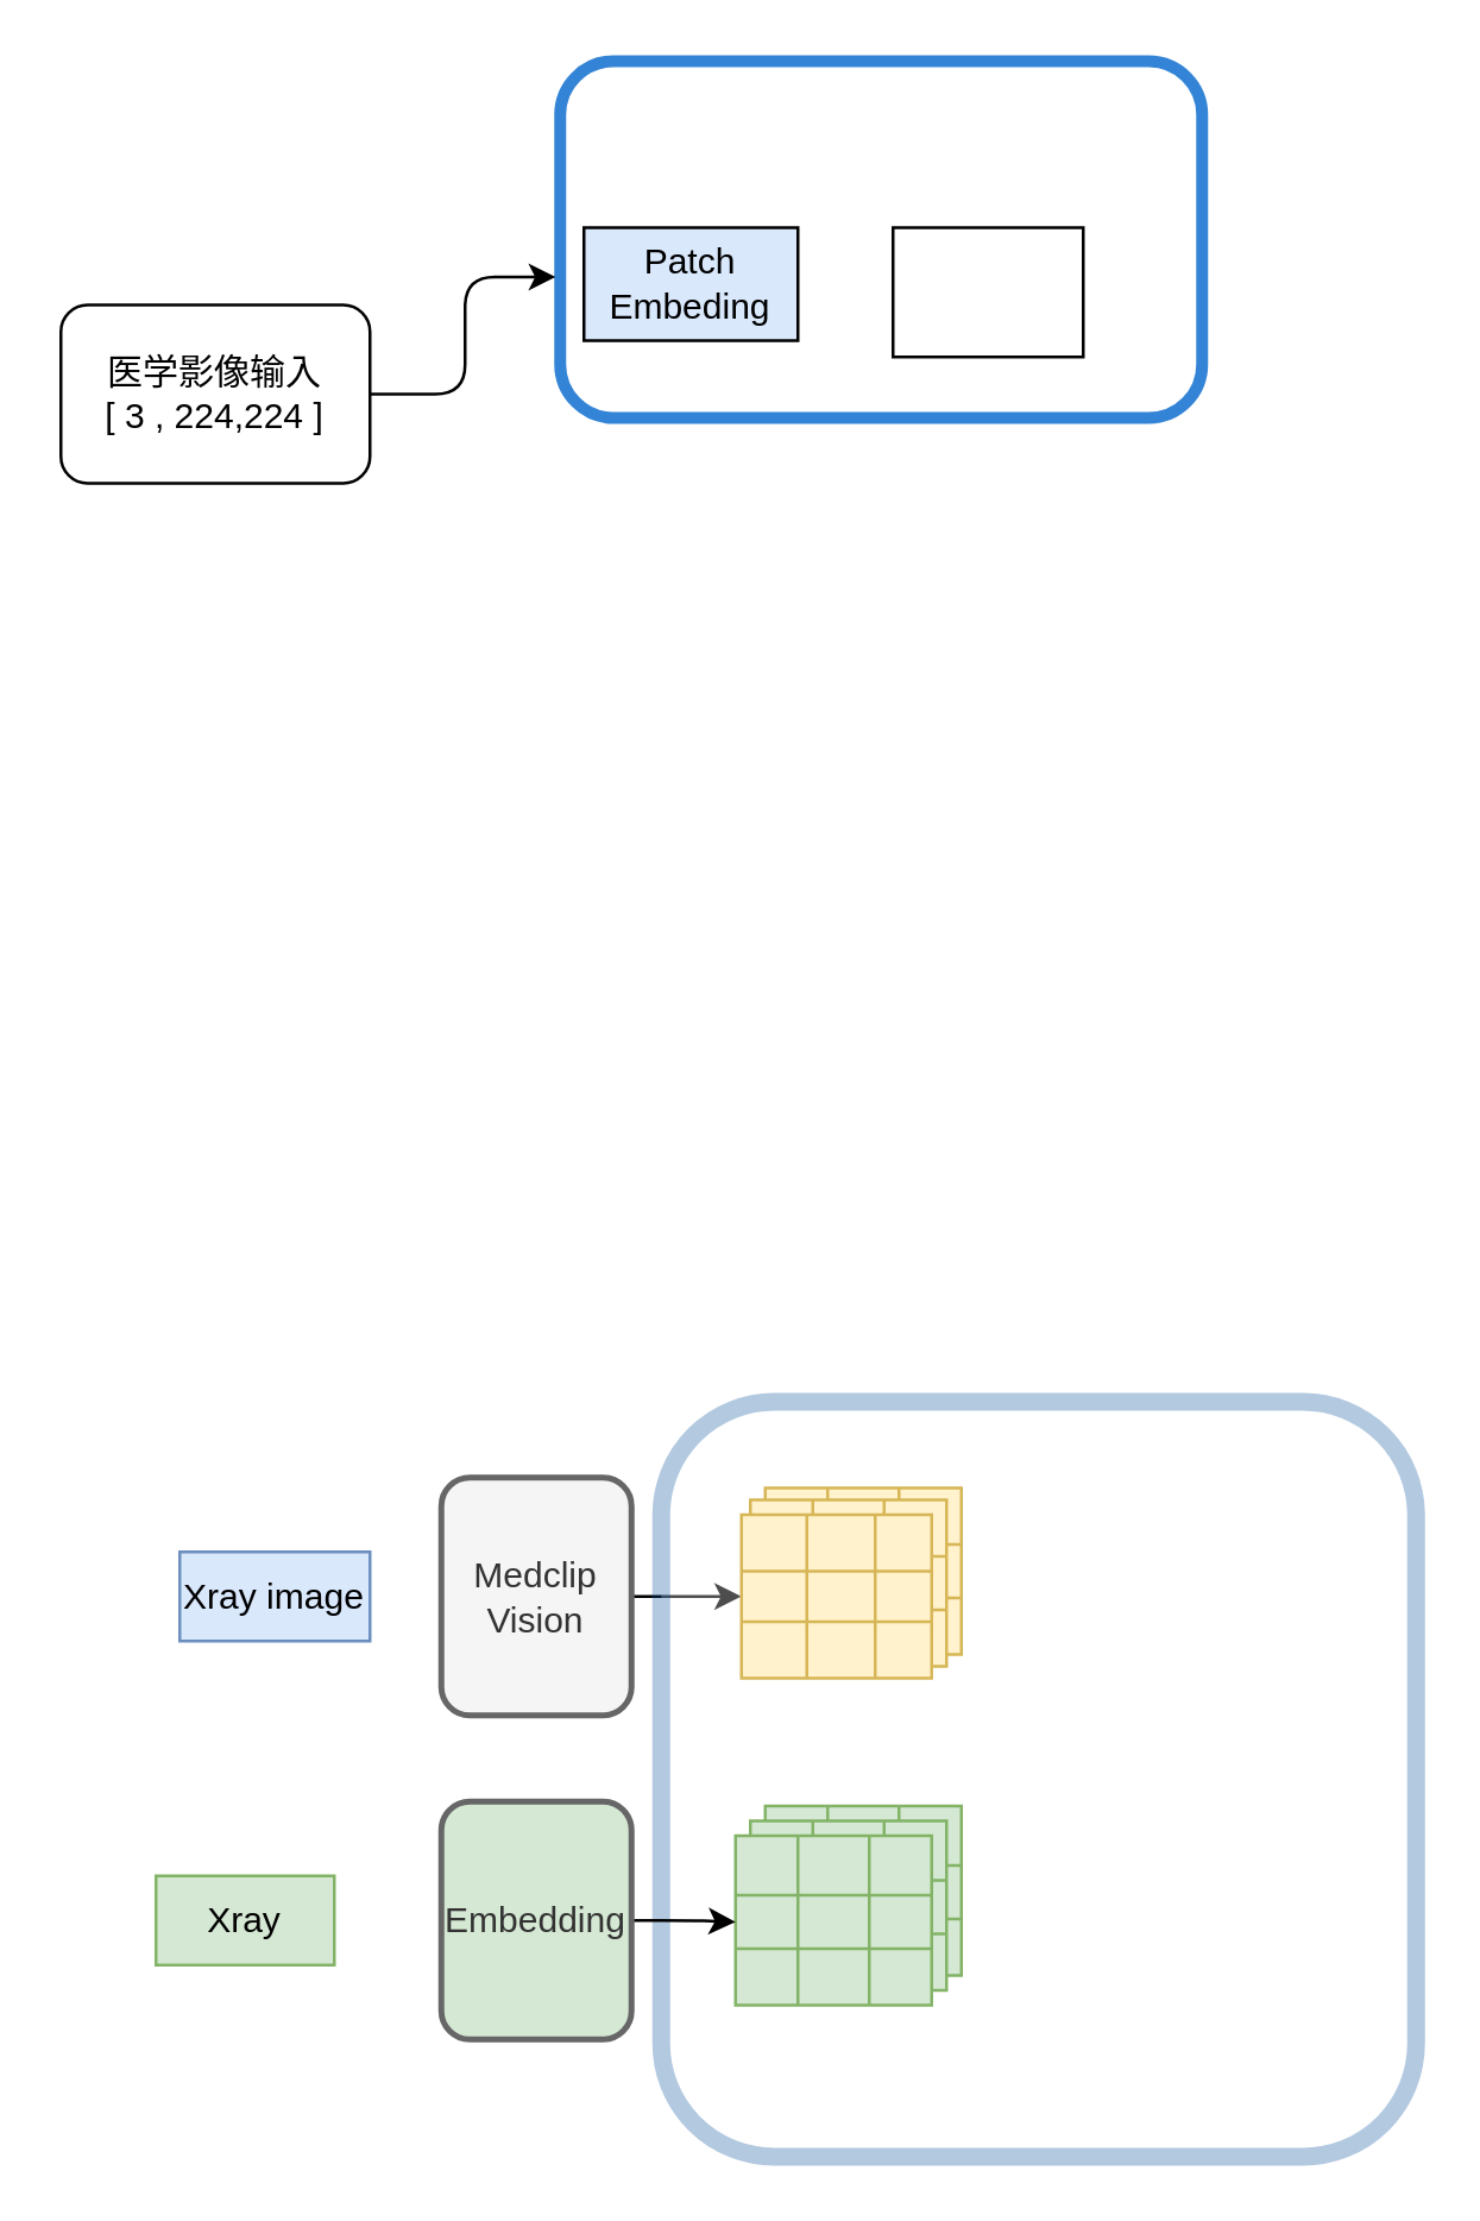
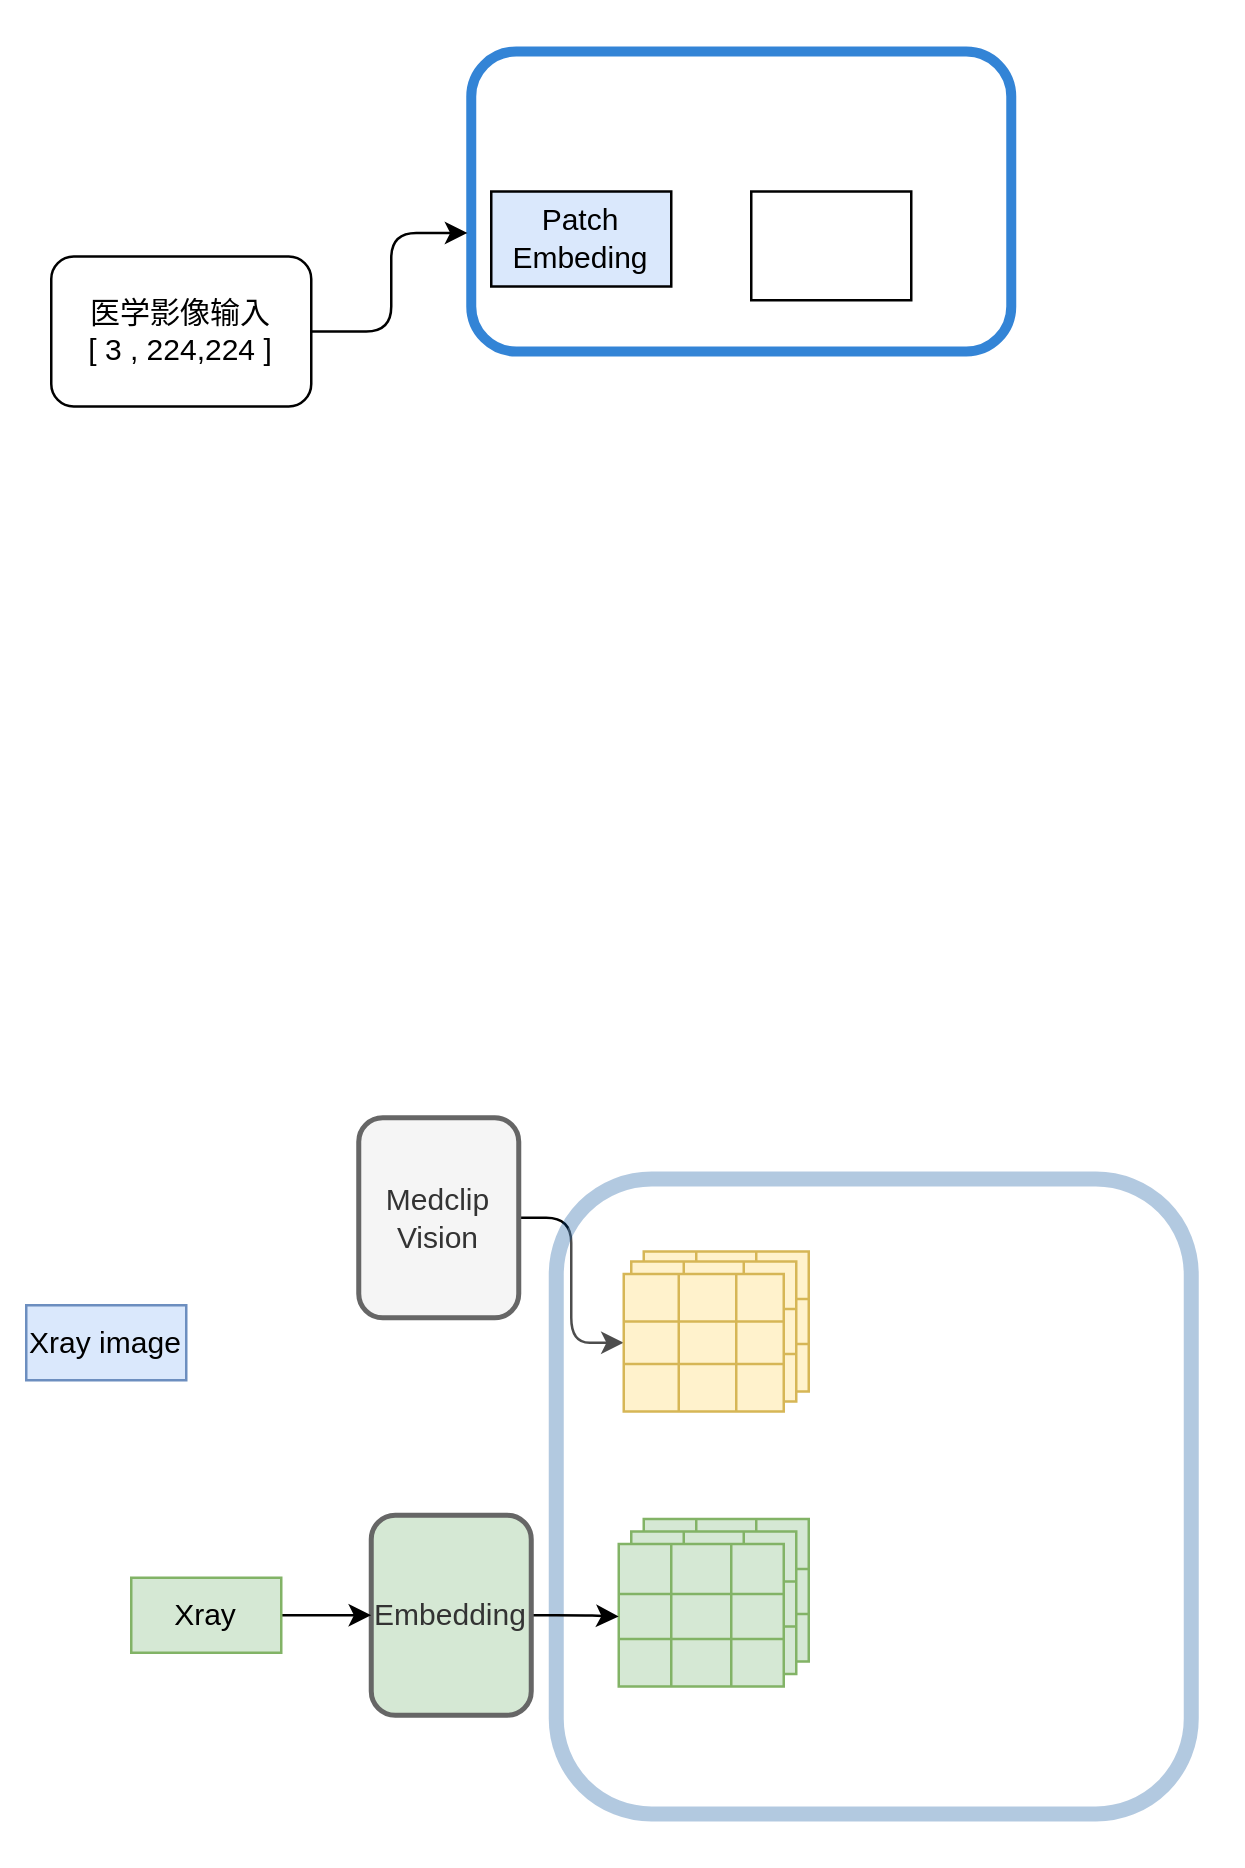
- <mxCell id="9" value="Xray image" style="text;html=1;align=center;verticalAlign=middle;whiteSpace=wrap;rounded=0;strokeWidth=1;fillColor=#dae8fc;strokeColor=#6c8ebf;" vertex="1" parent="1"><mxGeometry x="60" y="521.5" width="64" height="30" as="geometry" /></mxCell>
+ <mxCell id="9" value="Xray image" style="text;html=1;align=center;verticalAlign=middle;whiteSpace=wrap;rounded=0;strokeWidth=1;fillColor=#dae8fc;strokeColor=#6c8ebf;" vertex="1" parent="1"><mxGeometry x="10" y="521.5" width="64" height="30" as="geometry" /></mxCell>
- <mxCell id="7" value="Medclip&lt;div&gt;Vision&lt;/div&gt;" style="rounded=1;whiteSpace=wrap;html=1;strokeWidth=2;fillColor=#f5f5f5;fontColor=#333333;strokeColor=#666666;" vertex="1" parent="1"><mxGeometry x="148" y="496.5" width="64" height="80" as="geometry" /></mxCell>
+ <mxCell id="7" value="Medclip&lt;div&gt;Vision&lt;/div&gt;" style="rounded=1;whiteSpace=wrap;html=1;strokeWidth=2;fillColor=#f5f5f5;fontColor=#333333;strokeColor=#666666;" vertex="1" parent="1"><mxGeometry x="143" y="446.5" width="64" height="80" as="geometry" /></mxCell>
+ <mxCell id="91" style="edgeStyle=orthogonalEdgeStyle;orthogonalLoop=1;jettySize=auto;html=1;entryX=0;entryY=0.5;entryDx=0;entryDy=0;" edge="1" parent="1" source="92" target="90"><mxGeometry relative="1" as="geometry" /></mxCell>
